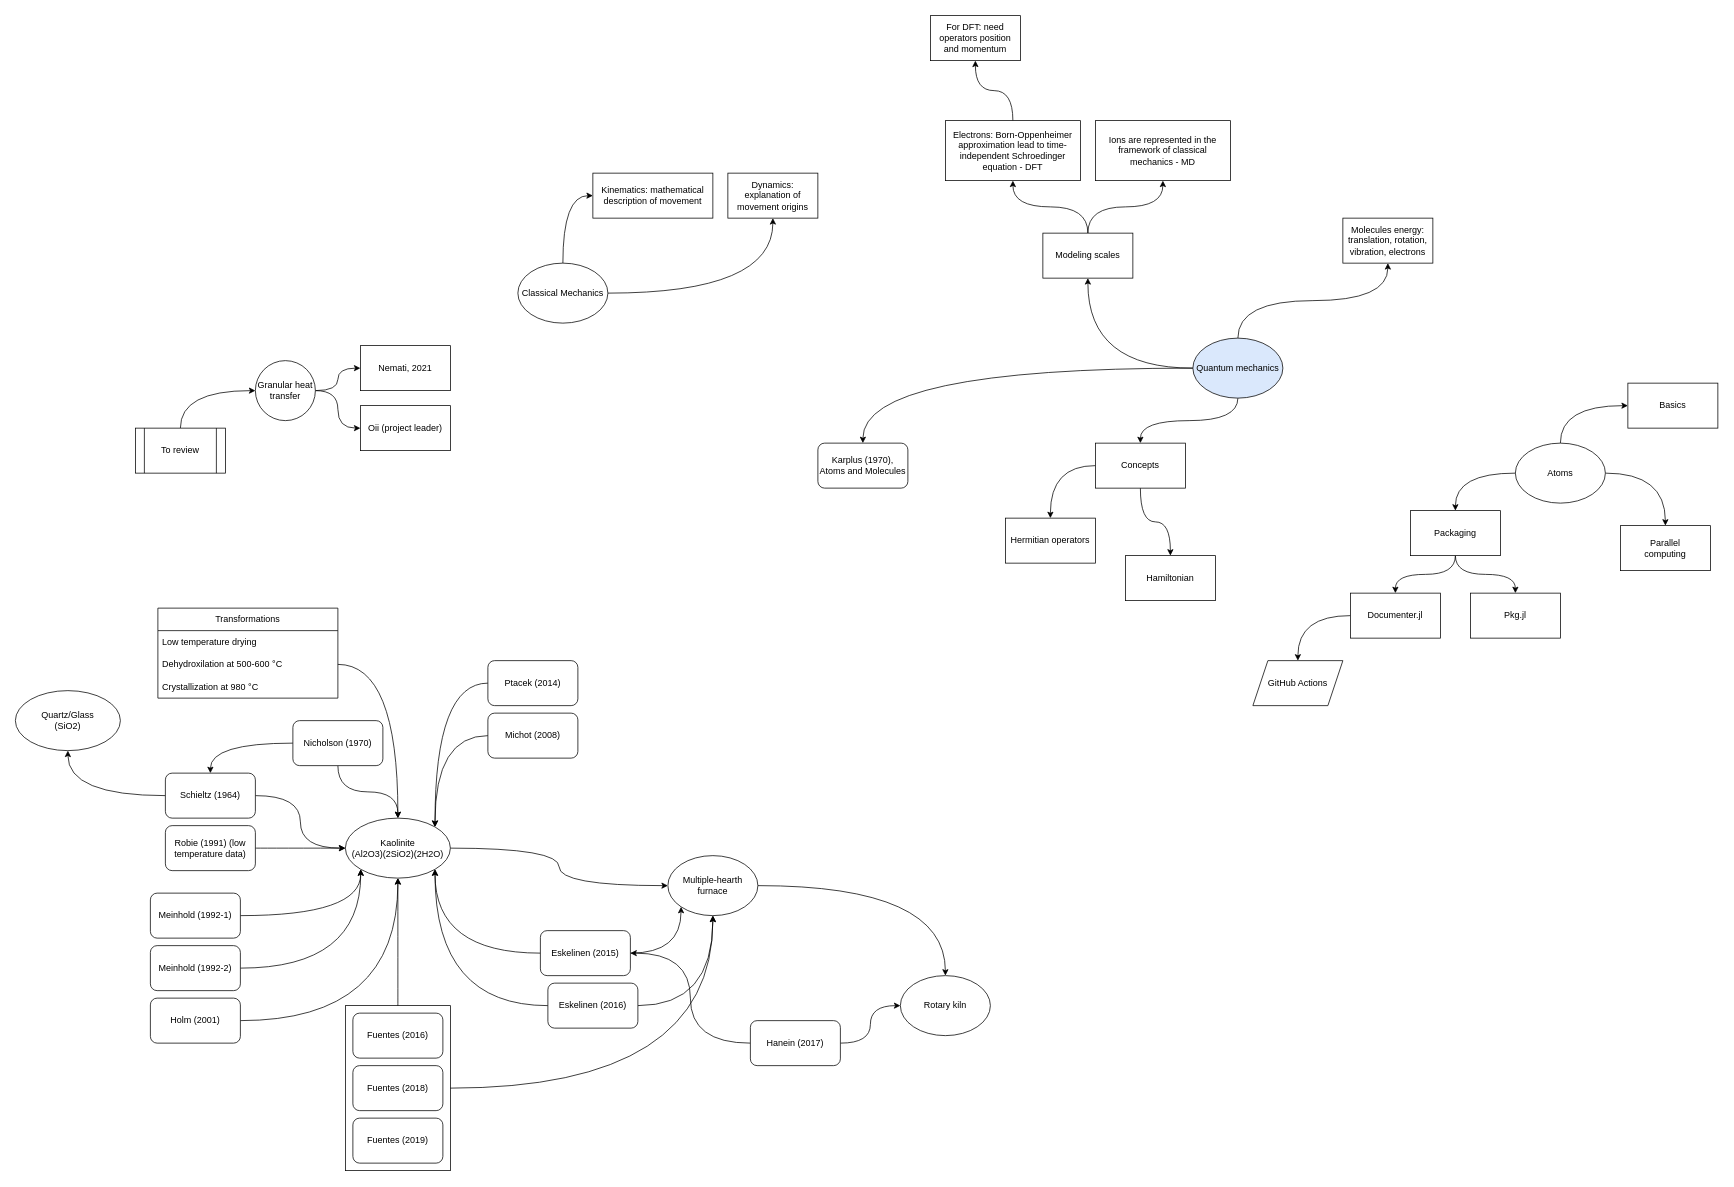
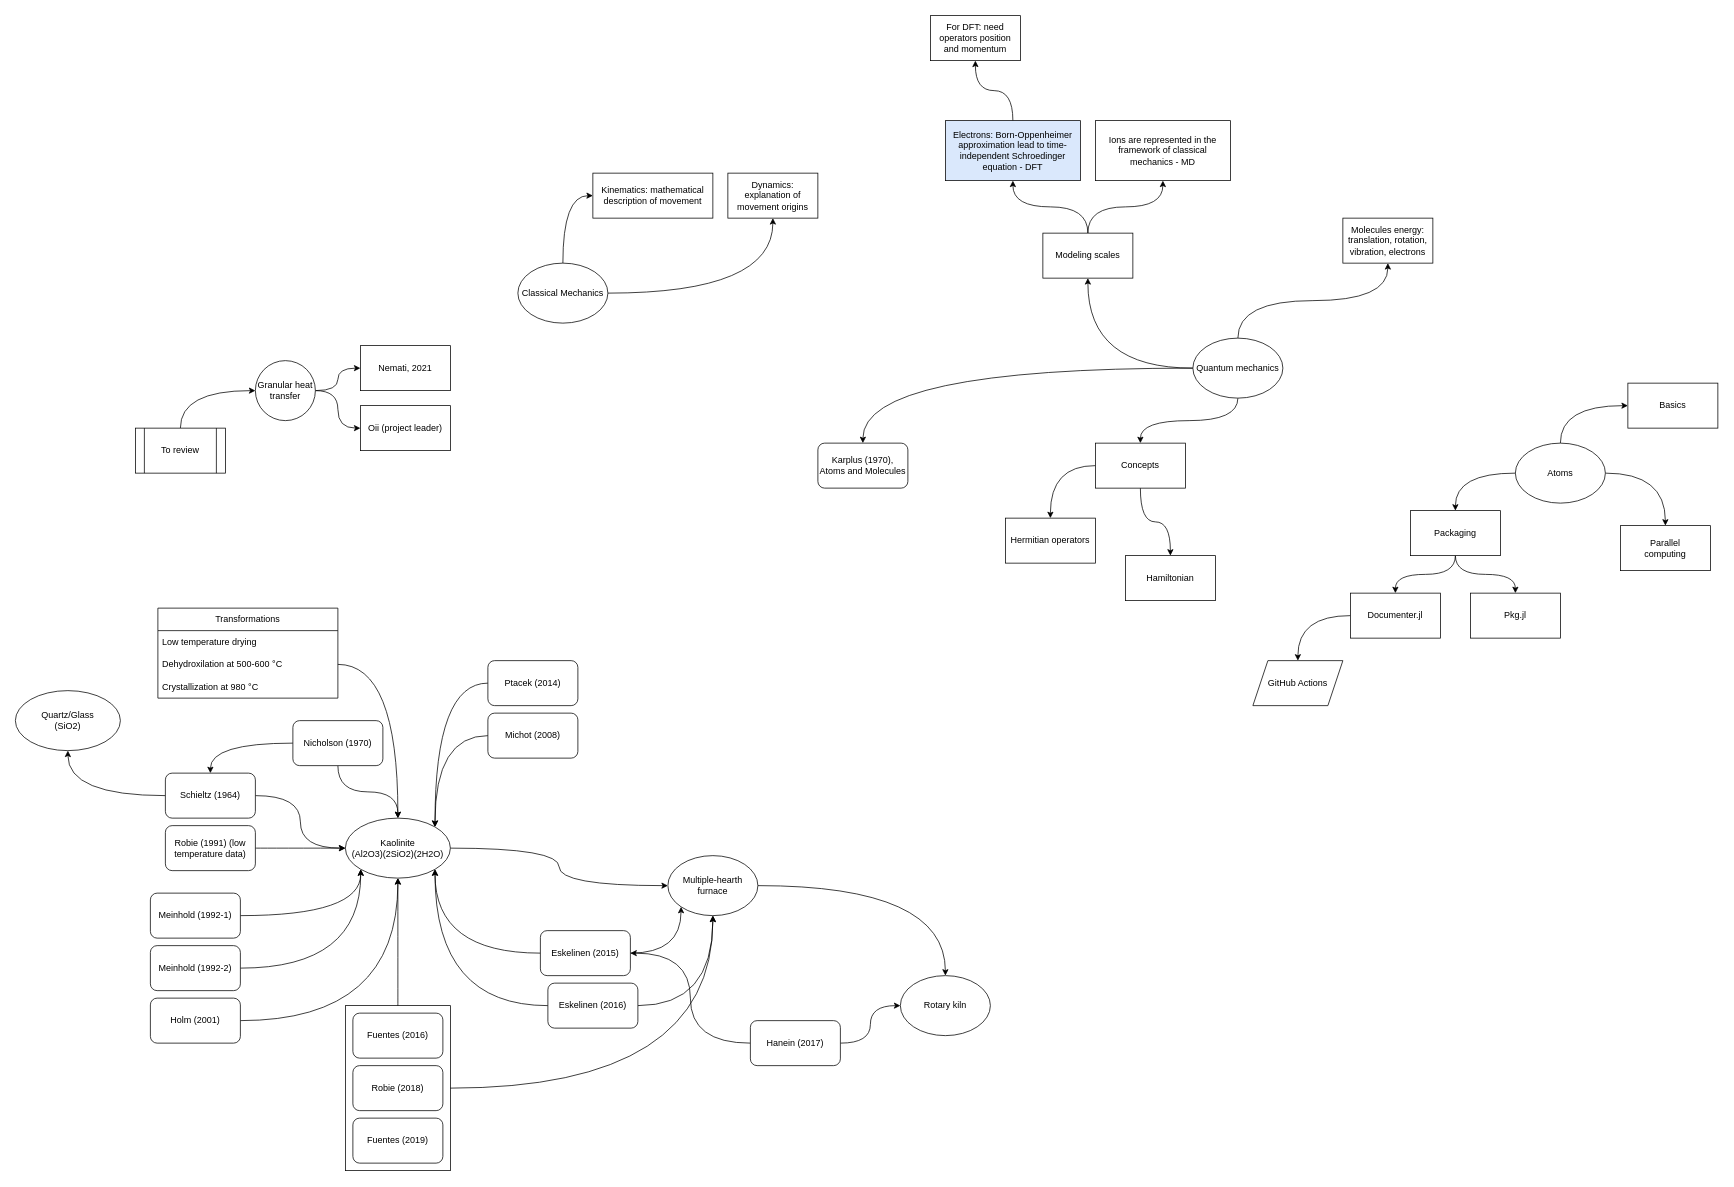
- <mxCell id="14" value="Electrons: Born-Oppenheimer approximation lead to time-independent Schroedinger equation - DFT" style="rounded=0;whiteSpace=wrap;html=1;" parent="1" vertex="1"><mxGeometry x="1260" y="160" width="180" height="80" as="geometry" /></mxCell>
+ <mxCell id="14" value="Electrons: Born-Oppenheimer approximation lead to time-independent Schroedinger equation - DFT" style="rounded=0;whiteSpace=wrap;html=1;fillColor=#dae8fc;" parent="1" vertex="1"><mxGeometry x="1260" y="160" width="180" height="80" as="geometry" /></mxCell>
- <mxCell id="6" value="Quantum mechanics" style="ellipse;whiteSpace=wrap;html=1;fillColor=#dae8fc;" parent="1" vertex="1"><mxGeometry x="1590" y="450" width="120" height="80" as="geometry" /></mxCell>
+ <mxCell id="6" value="Quantum mechanics" style="ellipse;whiteSpace=wrap;html=1;" parent="1" vertex="1"><mxGeometry x="1590" y="450" width="120" height="80" as="geometry" /></mxCell>
- <mxCell id="84" value="Fuentes (2018)" style="rounded=1;whiteSpace=wrap;html=1;" vertex="1" parent="82"><mxGeometry y="70" width="120" height="60" as="geometry" /></mxCell>
+ <mxCell id="84" value="Robie (2018)" style="rounded=1;whiteSpace=wrap;html=1;" vertex="1" parent="82"><mxGeometry y="70" width="120" height="60" as="geometry" /></mxCell>
